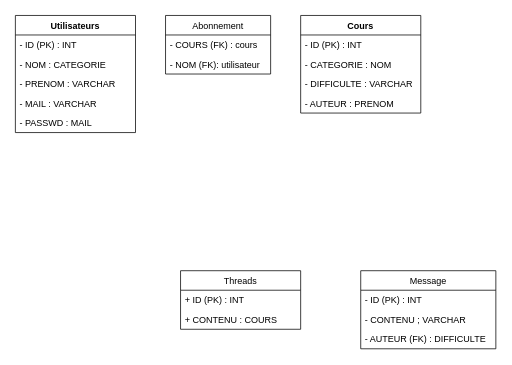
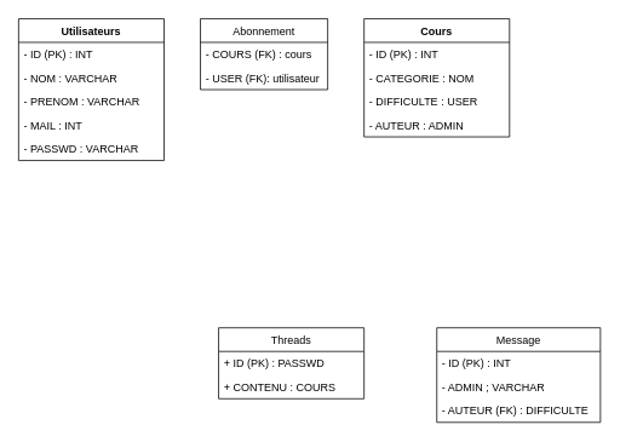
- <mxCell id="4" value="- NOM : CATEGORIE" style="text;strokeColor=none;fillColor=none;align=left;verticalAlign=top;spacingLeft=4;spacingRight=4;overflow=hidden;rotatable=0;points=[[0,0.5],[1,0.5]];portConstraint=eastwest;" vertex="1" parent="2"><mxGeometry y="52" width="160" height="26" as="geometry" /></mxCell>
+ <mxCell id="4" value="- NOM : VARCHAR" style="text;strokeColor=none;fillColor=none;align=left;verticalAlign=top;spacingLeft=4;spacingRight=4;overflow=hidden;rotatable=0;points=[[0,0.5],[1,0.5]];portConstraint=eastwest;" vertex="1" parent="2"><mxGeometry y="52" width="160" height="26" as="geometry" /></mxCell>
- <mxCell id="15" value="- NOM (FK): utilisateur" style="text;strokeColor=none;fillColor=none;align=left;verticalAlign=top;spacingLeft=4;spacingRight=4;overflow=hidden;rotatable=0;points=[[0,0.5],[1,0.5]];portConstraint=eastwest;" vertex="1" parent="13"><mxGeometry y="52" width="140" height="26" as="geometry" /></mxCell>
+ <mxCell id="15" value="- USER (FK): utilisateur" style="text;strokeColor=none;fillColor=none;align=left;verticalAlign=top;spacingLeft=4;spacingRight=4;overflow=hidden;rotatable=0;points=[[0,0.5],[1,0.5]];portConstraint=eastwest;" vertex="1" parent="13"><mxGeometry y="52" width="140" height="26" as="geometry" /></mxCell>
- <mxCell id="11" value="- DIFFICULTE : VARCHAR" style="text;strokeColor=none;fillColor=none;align=left;verticalAlign=top;spacingLeft=4;spacingRight=4;overflow=hidden;rotatable=0;points=[[0,0.5],[1,0.5]];portConstraint=eastwest;" vertex="1" parent="8"><mxGeometry y="78" width="160" height="26" as="geometry" /></mxCell>
+ <mxCell id="11" value="- DIFFICULTE : USER" style="text;strokeColor=none;fillColor=none;align=left;verticalAlign=top;spacingLeft=4;spacingRight=4;overflow=hidden;rotatable=0;points=[[0,0.5],[1,0.5]];portConstraint=eastwest;" vertex="1" parent="8"><mxGeometry y="78" width="160" height="26" as="geometry" /></mxCell>
- <mxCell id="6" value="- MAIL : VARCHAR" style="text;strokeColor=none;fillColor=none;align=left;verticalAlign=top;spacingLeft=4;spacingRight=4;overflow=hidden;rotatable=0;points=[[0,0.5],[1,0.5]];portConstraint=eastwest;" vertex="1" parent="2"><mxGeometry y="104" width="160" height="26" as="geometry" /></mxCell>
+ <mxCell id="6" value="- MAIL : INT" style="text;strokeColor=none;fillColor=none;align=left;verticalAlign=top;spacingLeft=4;spacingRight=4;overflow=hidden;rotatable=0;points=[[0,0.5],[1,0.5]];portConstraint=eastwest;" vertex="1" parent="2"><mxGeometry y="104" width="160" height="26" as="geometry" /></mxCell>
- <mxCell id="12" value="- AUTEUR : PRENOM" style="text;strokeColor=none;fillColor=none;align=left;verticalAlign=top;spacingLeft=4;spacingRight=4;overflow=hidden;rotatable=0;points=[[0,0.5],[1,0.5]];portConstraint=eastwest;" vertex="1" parent="8"><mxGeometry y="104" width="160" height="26" as="geometry" /></mxCell>
+ <mxCell id="12" value="- AUTEUR : ADMIN" style="text;strokeColor=none;fillColor=none;align=left;verticalAlign=top;spacingLeft=4;spacingRight=4;overflow=hidden;rotatable=0;points=[[0,0.5],[1,0.5]];portConstraint=eastwest;" vertex="1" parent="8"><mxGeometry y="104" width="160" height="26" as="geometry" /></mxCell>
- <mxCell id="7" value="- PASSWD : MAIL" style="text;strokeColor=none;fillColor=none;align=left;verticalAlign=top;spacingLeft=4;spacingRight=4;overflow=hidden;rotatable=0;points=[[0,0.5],[1,0.5]];portConstraint=eastwest;" vertex="1" parent="2"><mxGeometry y="130" width="160" height="26" as="geometry" /></mxCell>
+ <mxCell id="7" value="- PASSWD : VARCHAR" style="text;strokeColor=none;fillColor=none;align=left;verticalAlign=top;spacingLeft=4;spacingRight=4;overflow=hidden;rotatable=0;points=[[0,0.5],[1,0.5]];portConstraint=eastwest;" vertex="1" parent="2"><mxGeometry y="130" width="160" height="26" as="geometry" /></mxCell>
- <mxCell id="21" value="+ ID (PK) : INT" style="text;strokeColor=none;fillColor=none;align=left;verticalAlign=top;spacingLeft=4;spacingRight=4;overflow=hidden;rotatable=0;points=[[0,0.5],[1,0.5]];portConstraint=eastwest;" vertex="1" parent="20"><mxGeometry y="26" width="160" height="26" as="geometry" /></mxCell>
+ <mxCell id="21" value="+ ID (PK) : PASSWD" style="text;strokeColor=none;fillColor=none;align=left;verticalAlign=top;spacingLeft=4;spacingRight=4;overflow=hidden;rotatable=0;points=[[0,0.5],[1,0.5]];portConstraint=eastwest;" vertex="1" parent="20"><mxGeometry y="26" width="160" height="26" as="geometry" /></mxCell>
- <mxCell id="18" value="- CONTENU ; VARCHAR" style="text;strokeColor=none;fillColor=none;align=left;verticalAlign=top;spacingLeft=4;spacingRight=4;overflow=hidden;rotatable=0;points=[[0,0.5],[1,0.5]];portConstraint=eastwest;" vertex="1" parent="16"><mxGeometry y="52" width="180" height="26" as="geometry" /></mxCell>
+ <mxCell id="18" value="- ADMIN ; VARCHAR" style="text;strokeColor=none;fillColor=none;align=left;verticalAlign=top;spacingLeft=4;spacingRight=4;overflow=hidden;rotatable=0;points=[[0,0.5],[1,0.5]];portConstraint=eastwest;" vertex="1" parent="16"><mxGeometry y="52" width="180" height="26" as="geometry" /></mxCell>
